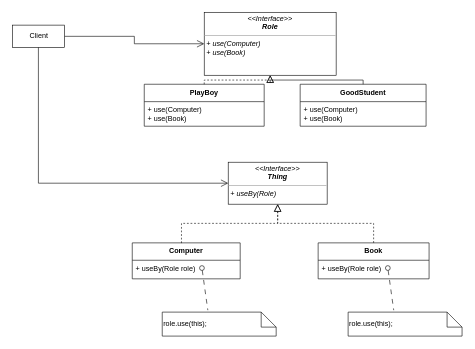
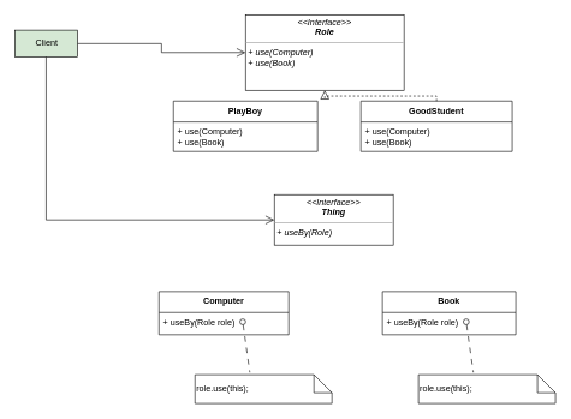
- <mxCell id="9" value="Client" style="html=1;" vertex="1" parent="1"><mxGeometry x="20" y="41.38" width="87" height="37.25" as="geometry" /></mxCell>
+ <mxCell id="9" value="Client" style="html=1;fillColor=#d5e8d4;" vertex="1" parent="1"><mxGeometry x="20" y="41.38" width="87" height="37.25" as="geometry" /></mxCell>
- <mxCell id="14" value="" style="endArrow=block;endSize=10;endFill=0;shadow=0;strokeWidth=1;rounded=0;edgeStyle=elbowEdgeStyle;elbow=vertical;entryX=0.5;entryY=1;entryDx=0;entryDy=0;labelBackgroundColor=none;fontColor=default;dashed=1;" edge="1" parent="1" source="3" target="2"><mxGeometry width="160" relative="1" as="geometry"><mxPoint x="303" y="214" as="sourcePoint" /><mxPoint x="302" y="132" as="targetPoint" /></mxGeometry></mxCell>
- <mxCell id="15" value="" style="endArrow=block;endSize=10;endFill=0;shadow=0;strokeWidth=1;rounded=0;edgeStyle=elbowEdgeStyle;elbow=vertical;labelBackgroundColor=none;fontColor=default;dashed=0;" edge="1" parent="1" source="5" target="2"><mxGeometry width="160" relative="1" as="geometry"><mxPoint x="313" y="224" as="sourcePoint" /><mxPoint x="312" y="142" as="targetPoint" /></mxGeometry></mxCell>
+ <mxCell id="15" value="" style="endArrow=block;endSize=10;endFill=0;shadow=0;strokeWidth=1;rounded=0;edgeStyle=elbowEdgeStyle;elbow=vertical;labelBackgroundColor=none;fontColor=default;dashed=1;" edge="1" parent="1" source="5" target="2"><mxGeometry width="160" relative="1" as="geometry"><mxPoint x="313" y="224" as="sourcePoint" /><mxPoint x="312" y="142" as="targetPoint" /></mxGeometry></mxCell>
- <mxCell id="17" value="" style="endArrow=block;endSize=10;endFill=0;shadow=0;strokeWidth=1;rounded=0;edgeStyle=elbowEdgeStyle;elbow=vertical;entryX=0.5;entryY=1;entryDx=0;entryDy=0;exitX=0.456;exitY=0.007;exitDx=0;exitDy=0;labelBackgroundColor=none;fontColor=default;exitPerimeter=0;dashed=1;" edge="1" parent="1" source="10" target="7"><mxGeometry width="160" relative="1" as="geometry"><mxPoint x="633" y="415" as="sourcePoint" /><mxPoint x="473" y="350" as="targetPoint" /></mxGeometry></mxCell>
- <mxCell id="16" value="" style="endArrow=block;endSize=10;endFill=0;shadow=0;strokeWidth=1;rounded=0;edgeStyle=elbowEdgeStyle;elbow=vertical;entryX=0.5;entryY=1;entryDx=0;entryDy=0;exitX=0.5;exitY=0;exitDx=0;exitDy=0;labelBackgroundColor=none;fontColor=default;dashed=1;" edge="1" parent="1" source="12" target="7"><mxGeometry width="160" relative="1" as="geometry"><mxPoint x="323" y="234" as="sourcePoint" /><mxPoint x="322" y="152" as="targetPoint" /></mxGeometry></mxCell>
